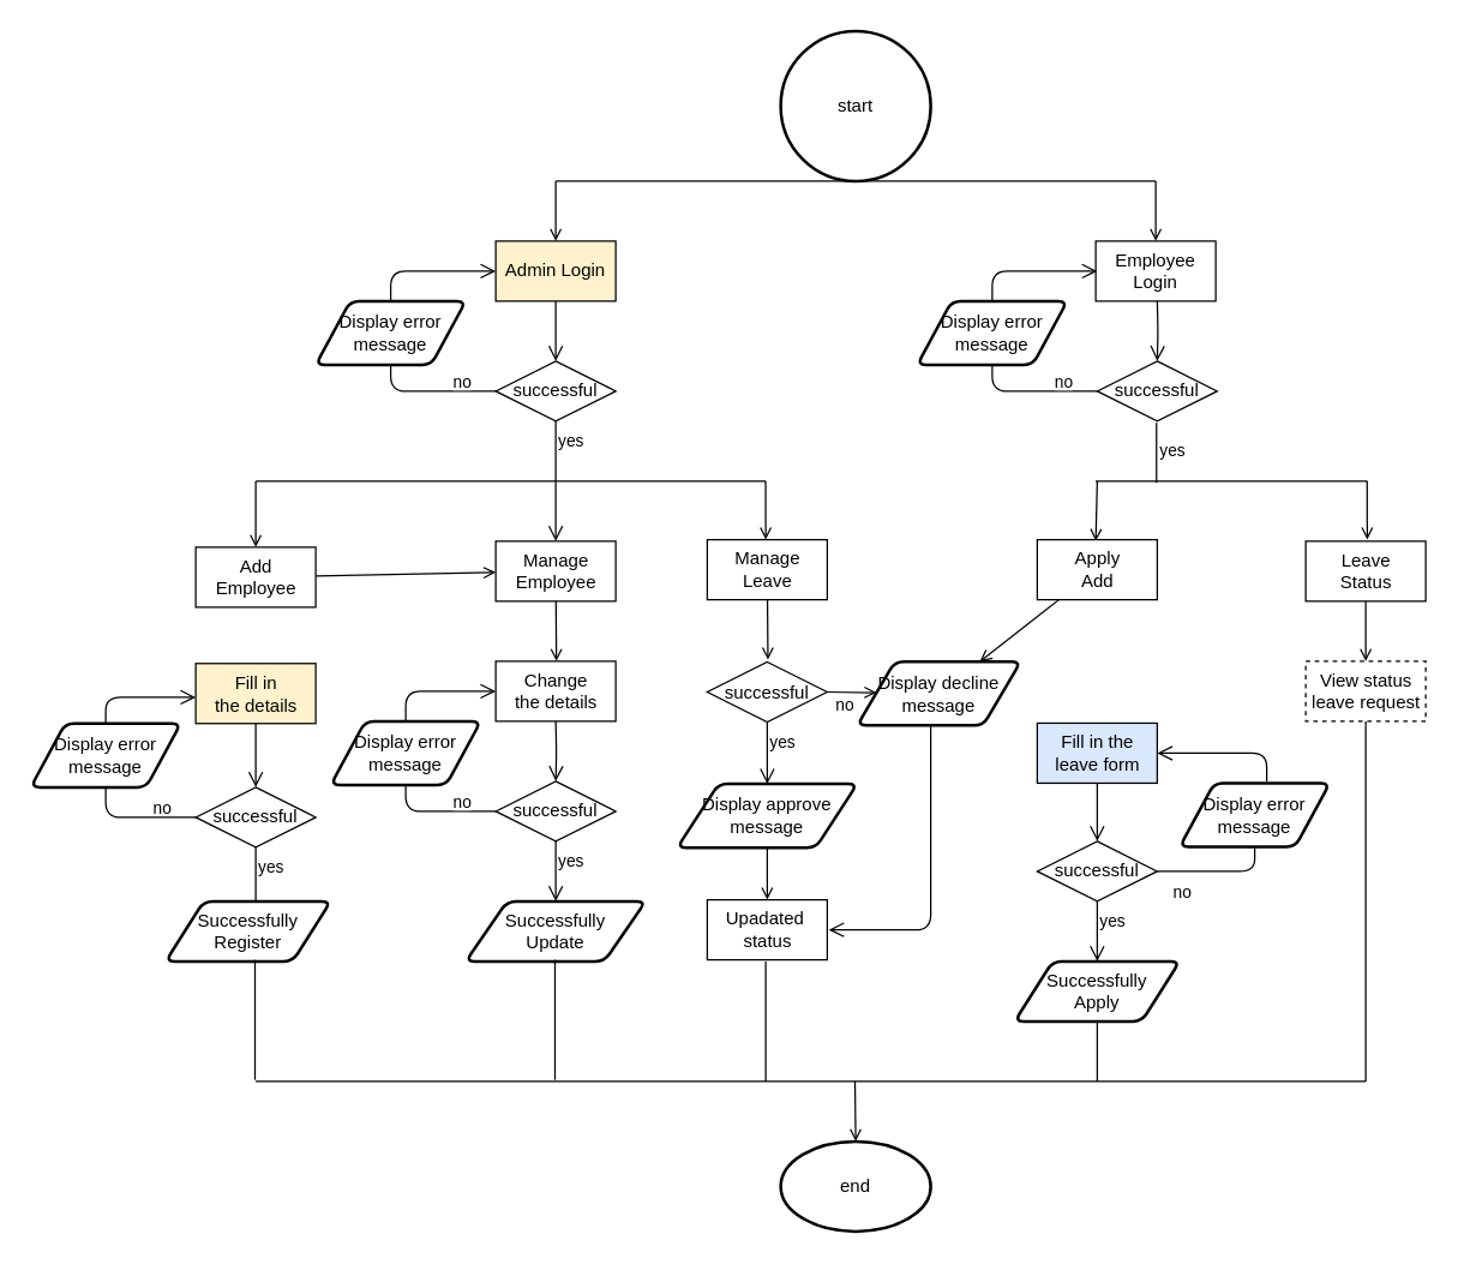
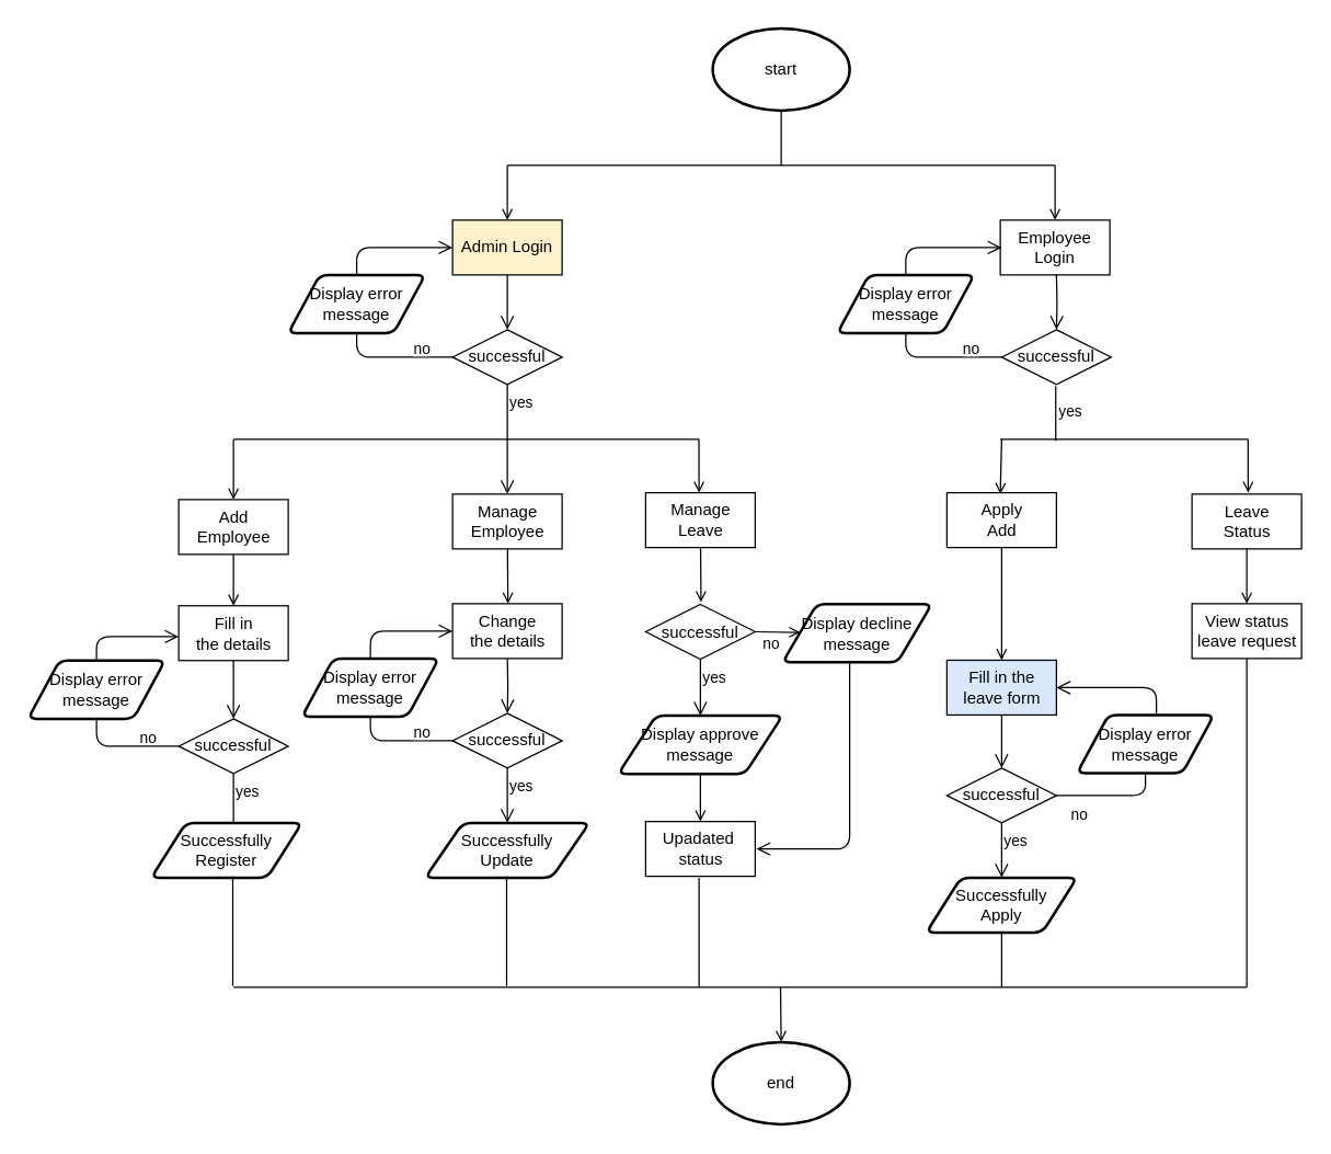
- <mxCell id="2" value="start" style="strokeWidth=2;html=1;shape=mxgraph.flowchart.start_1;whiteSpace=wrap;" vertex="1" parent="1"><mxGeometry x="520" y="20" width="100" height="100" as="geometry" /></mxCell>
+ <mxCell id="2" value="start" style="strokeWidth=2;html=1;shape=mxgraph.flowchart.start_1;whiteSpace=wrap;" vertex="1" parent="1"><mxGeometry x="520" y="20" width="100" height="60" as="geometry" /></mxCell>
- <mxCell id="21" value="" style="endArrow=open;html=1;endFill=0;" edge="1" parent="1" source="17" target="18"><mxGeometry width="50" height="50" relative="1" as="geometry"><mxPoint x="169.5" y="404" as="sourcePoint" /><mxPoint x="170.46" y="444" as="targetPoint" /></mxGeometry></mxCell>
+ <mxCell id="21" value="" style="endArrow=open;html=1;endFill=0;" edge="1" parent="1" source="17" target="20"><mxGeometry width="50" height="50" relative="1" as="geometry"><mxPoint x="169.5" y="404" as="sourcePoint" /><mxPoint x="170.46" y="444" as="targetPoint" /></mxGeometry></mxCell>
- <mxCell id="65" value="" style="endArrow=open;html=1;endFill=0;" edge="1" parent="1" source="63" target="45"><mxGeometry width="50" height="50" relative="1" as="geometry"><mxPoint x="731" y="402.5" as="sourcePoint" /><mxPoint x="731" y="460" as="targetPoint" /></mxGeometry></mxCell>
+ <mxCell id="65" value="" style="endArrow=open;html=1;endFill=0;entryX=0.5;entryY=0;entryDx=0;entryDy=0;" edge="1" parent="1" source="63" target="60"><mxGeometry width="50" height="50" relative="1" as="geometry"><mxPoint x="731" y="402.5" as="sourcePoint" /><mxPoint x="731" y="460" as="targetPoint" /></mxGeometry></mxCell>
- <mxCell id="66" value="View status&lt;br&gt;leave request" style="html=1;dashed=1;" vertex="1" parent="1"><mxGeometry x="870" y="440" width="80" height="40" as="geometry" /></mxCell>
+ <mxCell id="66" value="View status&lt;br&gt;leave request" style="html=1;" vertex="1" parent="1"><mxGeometry x="870" y="440" width="80" height="40" as="geometry" /></mxCell>
- <mxCell id="20" value="Fill in&lt;br&gt;the details" style="html=1;fillColor=#fff2cc;" vertex="1" parent="1"><mxGeometry y="441.5" width="80" height="40" as="geometry" x="130" /></mxCell>
+ <mxCell id="20" value="Fill in&lt;br&gt;the details" style="html=1;" vertex="1" parent="1"><mxGeometry y="441.5" width="80" height="40" as="geometry" x="130" /></mxCell>
